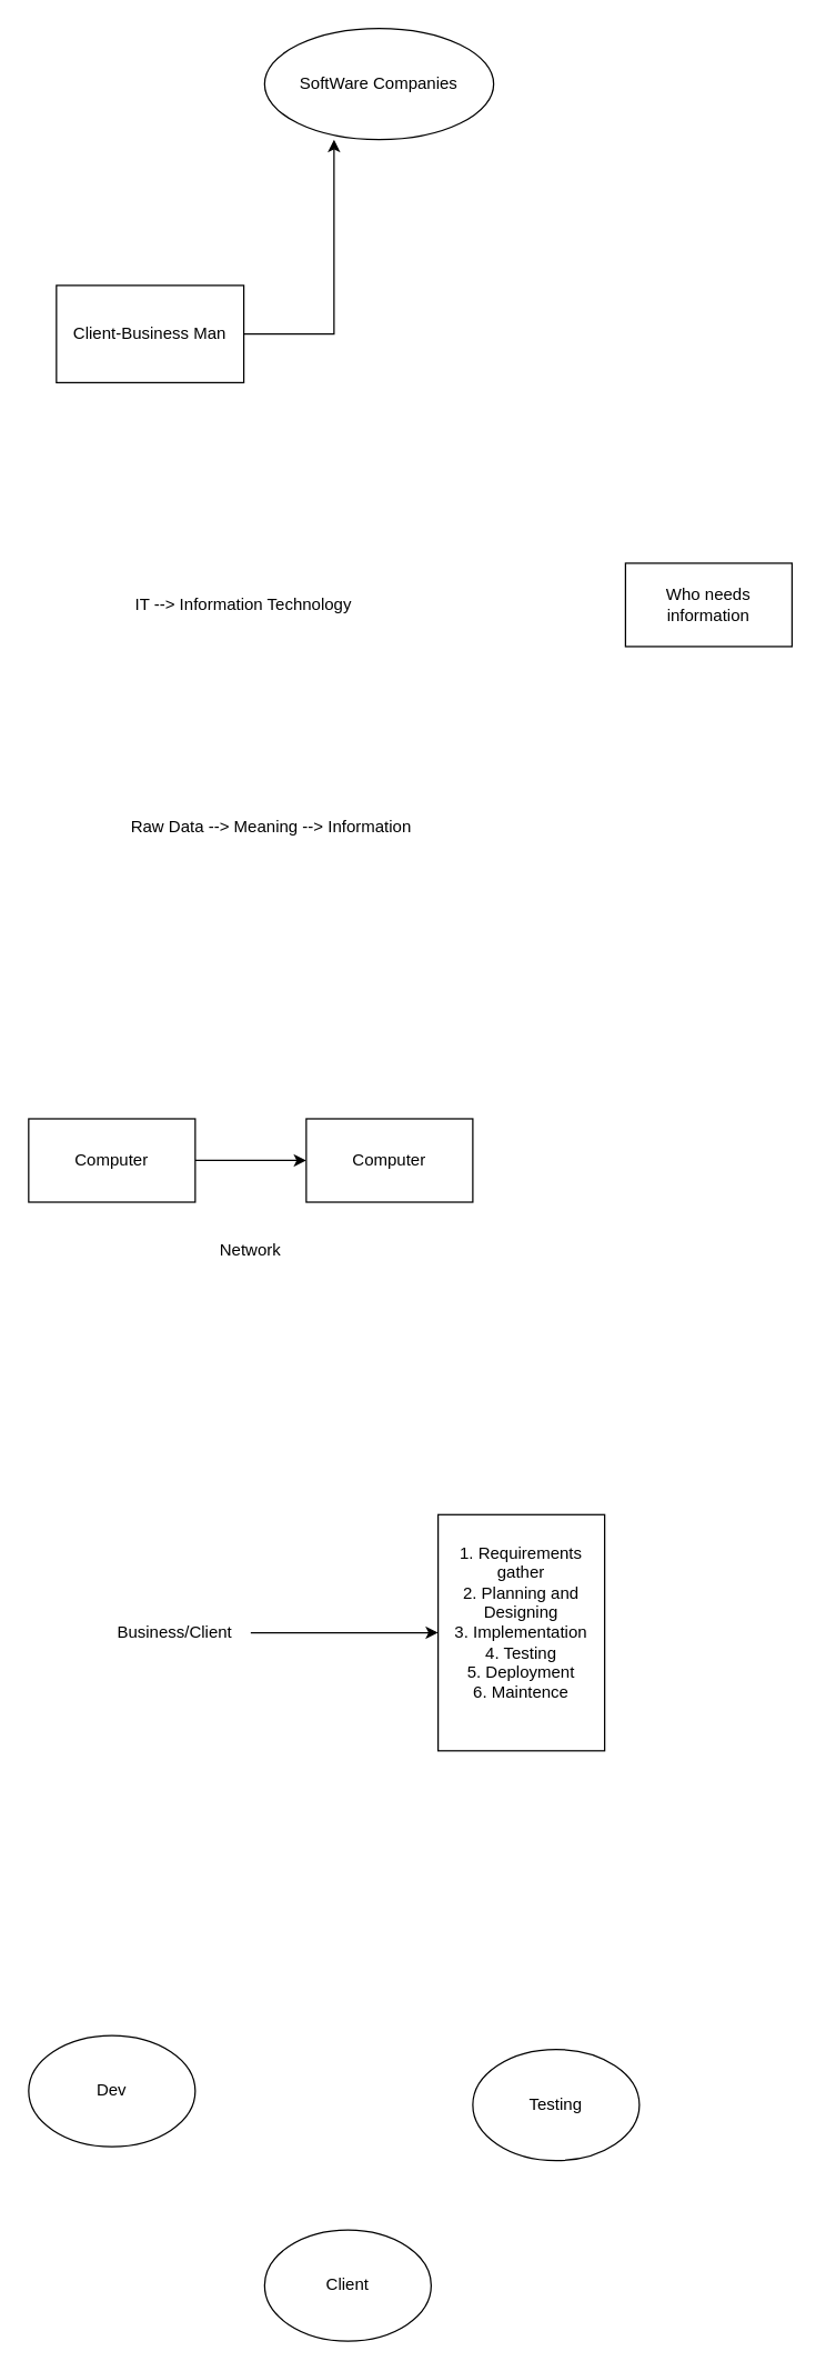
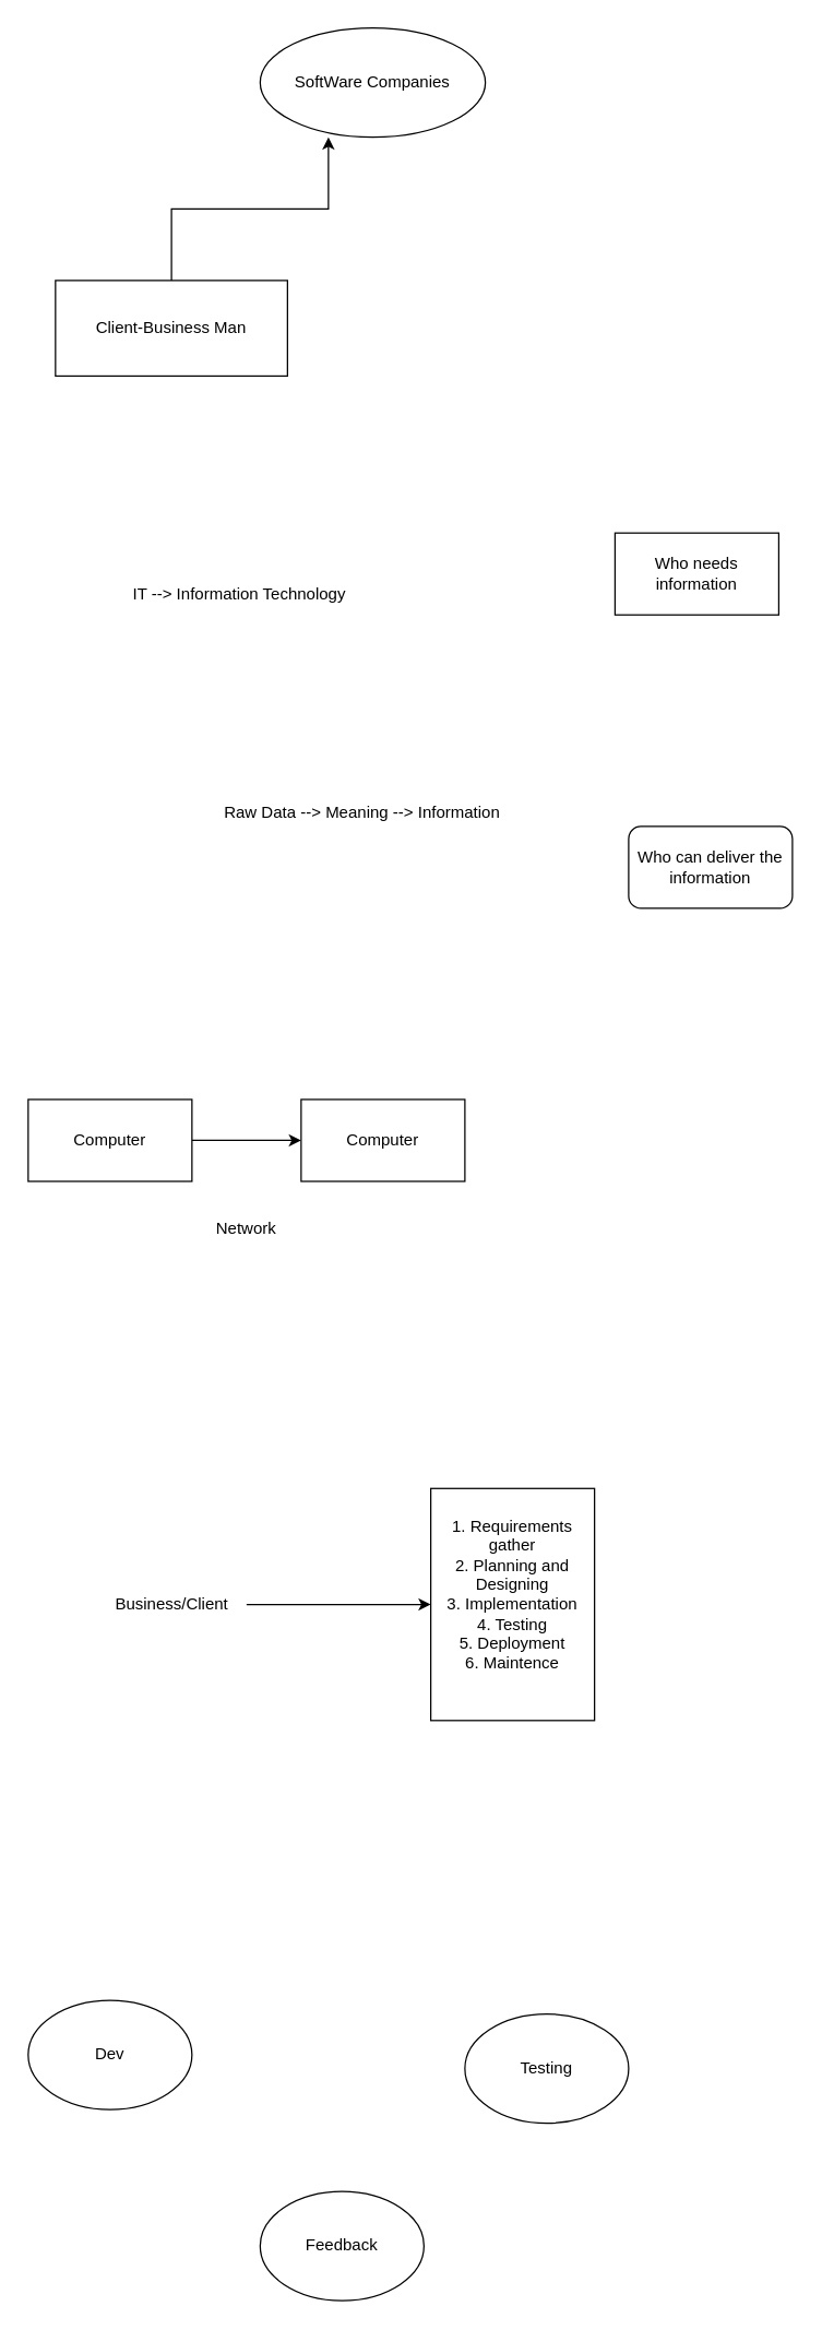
- <mxCell id="2" value="Client-Business Man" style="rounded=0;whiteSpace=wrap;html=1;" vertex="1" parent="1"><mxGeometry x="40" y="205" width="135" height="70" as="geometry" /></mxCell>
+ <mxCell id="2" value="Client-Business Man" style="rounded=0;whiteSpace=wrap;html=1;" vertex="1" parent="1"><mxGeometry x="40" y="205" width="170" height="70" as="geometry" /></mxCell>
- <mxCell id="7" value="Who needs information" style="rounded=0;whiteSpace=wrap;html=1;" vertex="1" parent="1"><mxGeometry x="450" y="405" width="120" height="60" as="geometry" /></mxCell>
+ <mxCell id="7" value="Who needs information" style="rounded=0;whiteSpace=wrap;html=1;" vertex="1" parent="1"><mxGeometry x="450" y="390" width="120" height="60" as="geometry" /></mxCell>
- <mxCell id="6" value="Raw Data --&amp;gt; Meaning --&amp;gt; Information" style="text;html=1;align=center;verticalAlign=middle;whiteSpace=wrap;rounded=0;" vertex="1" parent="1"><mxGeometry x="50" y="565" width="290" height="60" as="geometry" /></mxCell>
+ <mxCell id="6" value="Raw Data --&amp;gt; Meaning --&amp;gt; Information" style="text;html=1;align=center;verticalAlign=middle;whiteSpace=wrap;rounded=0;" vertex="1" parent="1"><mxGeometry x="120" y="565" width="290" height="60" as="geometry" /></mxCell>
+ <mxCell id="8" value="Who can deliver the information" style="rounded=1;whiteSpace=wrap;html=1;" vertex="1" parent="1"><mxGeometry x="460" y="605" width="120" height="60" as="geometry" /></mxCell>
- <mxCell id="18" value="Client" style="ellipse;whiteSpace=wrap;html=1;" vertex="1" parent="1"><mxGeometry x="190" y="1605" width="120" height="80" as="geometry" /></mxCell>
+ <mxCell id="18" value="Feedback" style="ellipse;whiteSpace=wrap;html=1;" vertex="1" parent="1"><mxGeometry x="190" y="1605" width="120" height="80" as="geometry" /></mxCell>
